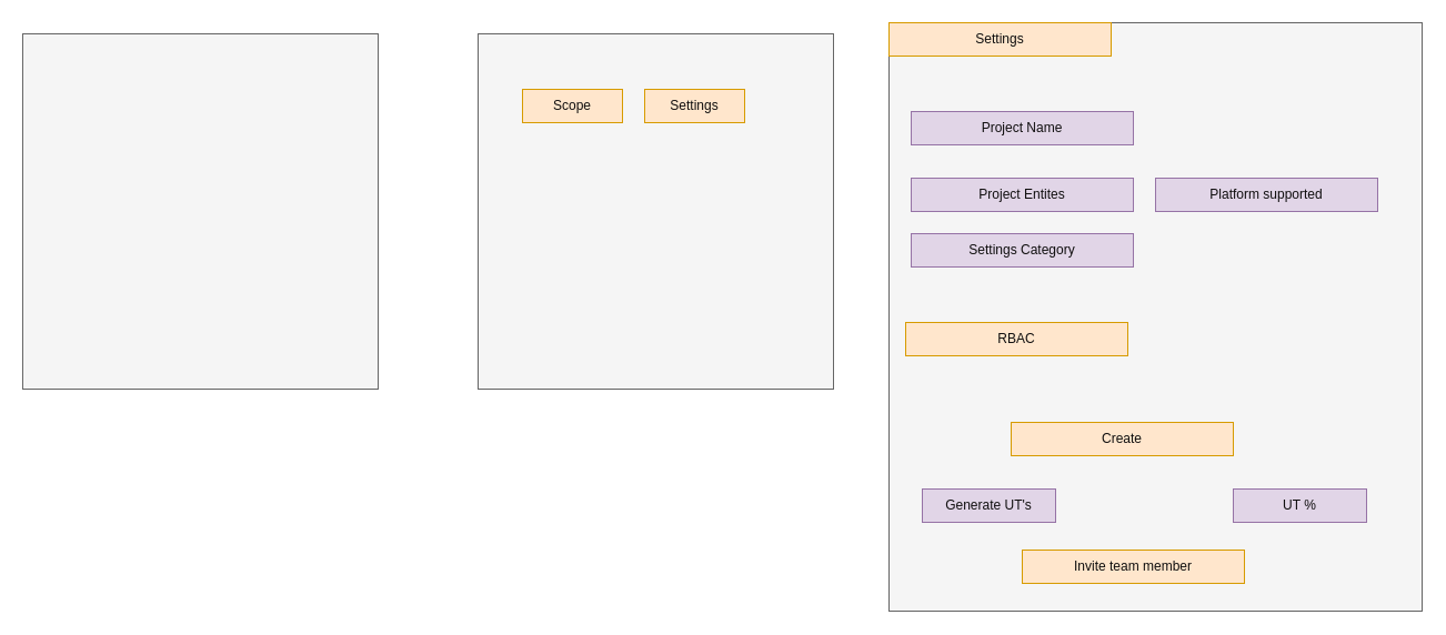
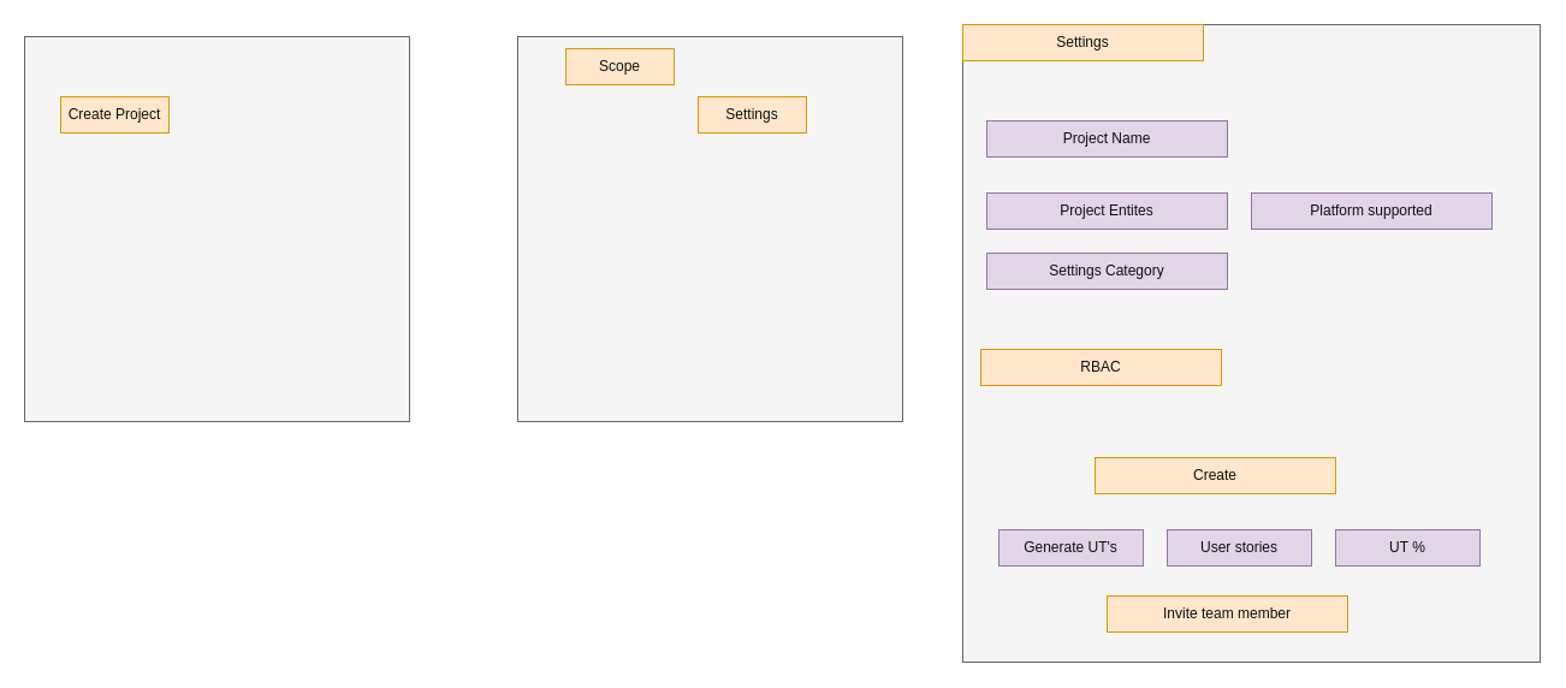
+ <mxCell id="3" value="&lt;font color=&quot;#100f0f&quot;&gt;Create Project&lt;/font&gt;" style="text;html=1;strokeColor=#d79b00;fillColor=#ffe6cc;align=center;verticalAlign=middle;whiteSpace=wrap;rounded=0;" vertex="1" parent="1"><mxGeometry x="50" y="80" width="90" height="30" as="geometry" /></mxCell>
- <mxCell id="5" value="&lt;font color=&quot;#100f0f&quot;&gt;Scope&lt;/font&gt;" style="text;html=1;strokeColor=#d79b00;fillColor=#ffe6cc;align=center;verticalAlign=middle;whiteSpace=wrap;rounded=0;" vertex="1" parent="1"><mxGeometry x="470" y="80" width="90" height="30" as="geometry" /></mxCell>
+ <mxCell id="5" value="&lt;font color=&quot;#100f0f&quot;&gt;Scope&lt;/font&gt;" style="text;html=1;strokeColor=#d79b00;fillColor=#ffe6cc;align=center;verticalAlign=middle;whiteSpace=wrap;rounded=0;" vertex="1" parent="1"><mxGeometry x="470" y="40" width="90" height="30" as="geometry" /></mxCell>
+ <mxCell id="14" value="&lt;font color=&quot;#100f0f&quot;&gt;User stories&lt;/font&gt;" style="text;html=1;strokeColor=#9673a6;fillColor=#e1d5e7;align=center;verticalAlign=middle;whiteSpace=wrap;rounded=0;" vertex="1" parent="1"><mxGeometry x="970" y="440" width="120" height="30" as="geometry" /></mxCell>
